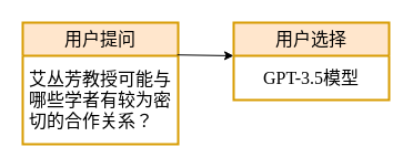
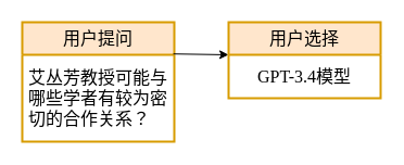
- <mxCell id="6" value="&lt;div style=&quot;&quot;&gt;&lt;span style=&quot;background-color: initial; font-size: 16px;&quot;&gt;&lt;font face=&quot;Times New Roman&quot;&gt;GPT-3.5模型&lt;/font&gt;&lt;/span&gt;&lt;/div&gt;" style="text;strokeColor=none;fillColor=none;align=center;verticalAlign=middle;spacingLeft=4;spacingRight=4;overflow=hidden;points=[[0,0.5],[1,0.5]];portConstraint=eastwest;rotatable=0;whiteSpace=wrap;html=1;fontFamily=Helvetica;fontSize=12;fontColor=default;" vertex="1" parent="5"><mxGeometry y="30" width="140" height="40" as="geometry" /></mxCell>
+ <mxCell id="6" value="&lt;div style=&quot;&quot;&gt;&lt;span style=&quot;background-color: initial; font-size: 16px;&quot;&gt;&lt;font face=&quot;Times New Roman&quot;&gt;GPT-3.4模型&lt;/font&gt;&lt;/span&gt;&lt;/div&gt;" style="text;strokeColor=none;fillColor=none;align=center;verticalAlign=middle;spacingLeft=4;spacingRight=4;overflow=hidden;points=[[0,0.5],[1,0.5]];portConstraint=eastwest;rotatable=0;whiteSpace=wrap;html=1;fontFamily=Helvetica;fontSize=12;fontColor=default;" vertex="1" parent="5"><mxGeometry y="30" width="140" height="40" as="geometry" /></mxCell>
